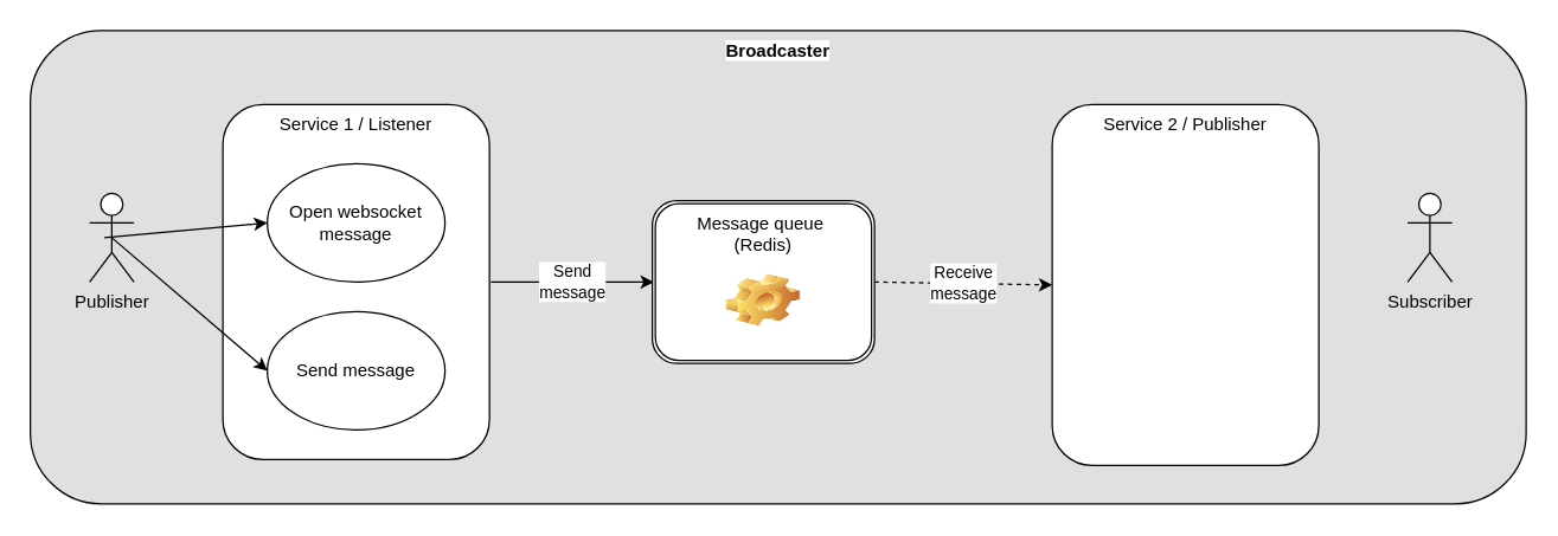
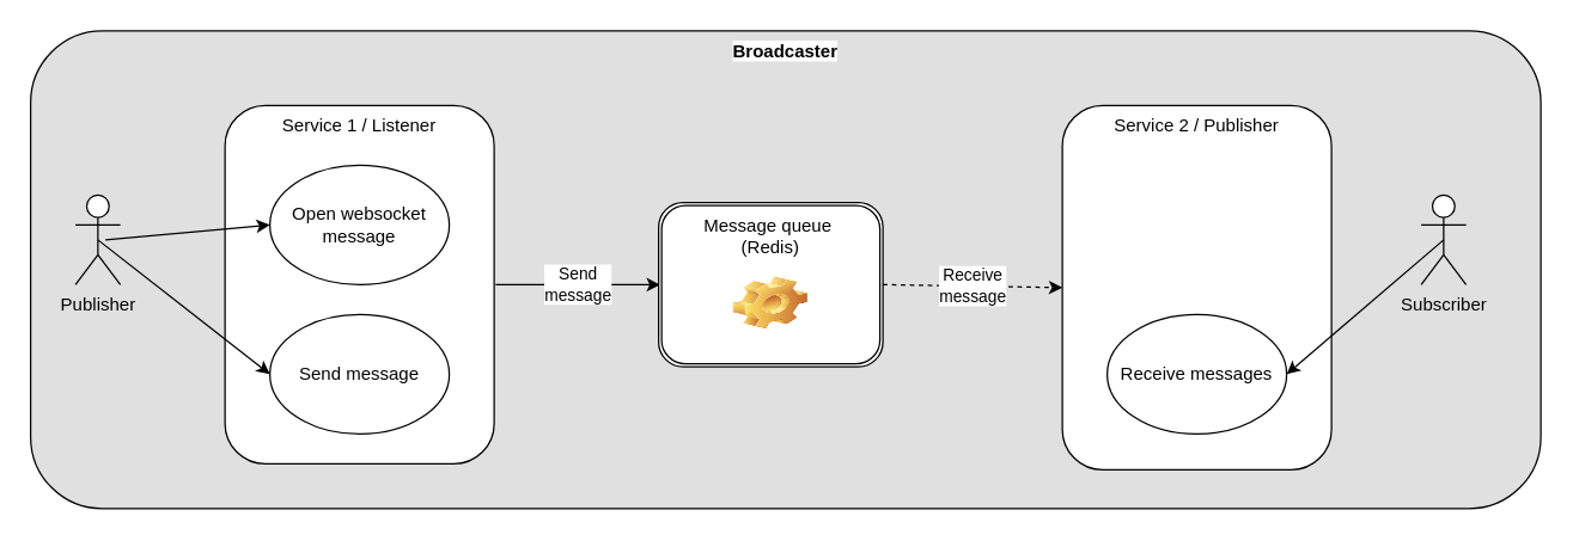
- <mxCell id="6" value="Publisher" style="shape=umlActor;verticalLabelPosition=bottom;verticalAlign=top;html=1;outlineConnect=0;" vertex="1" parent="3"><mxGeometry x="10" y="60" width="30" height="60" as="geometry" /></mxCell>
+ <mxCell id="6" value="Publisher" style="shape=umlActor;verticalLabelPosition=bottom;verticalAlign=top;html=1;outlineConnect=0;" vertex="1" parent="3"><mxGeometry y="60" width="30" height="60" as="geometry" /></mxCell>
+ <mxCell id="16" value="" style="endArrow=classic;html=1;rounded=0;exitX=0.5;exitY=0.5;exitDx=0;exitDy=0;exitPerimeter=0;entryX=1;entryY=0.5;entryDx=0;entryDy=0;" edge="1" parent="3" source="12" target="18"><mxGeometry width="50" height="50" relative="1" as="geometry"><mxPoint x="610" y="280" as="sourcePoint" /><mxPoint x="660" y="230" as="targetPoint" /></mxGeometry></mxCell>
+ <mxCell id="18" value="Receive messages" style="ellipse;whiteSpace=wrap;html=1;" vertex="1" parent="3"><mxGeometry x="690" y="140" width="120" height="80" as="geometry" /></mxCell>
